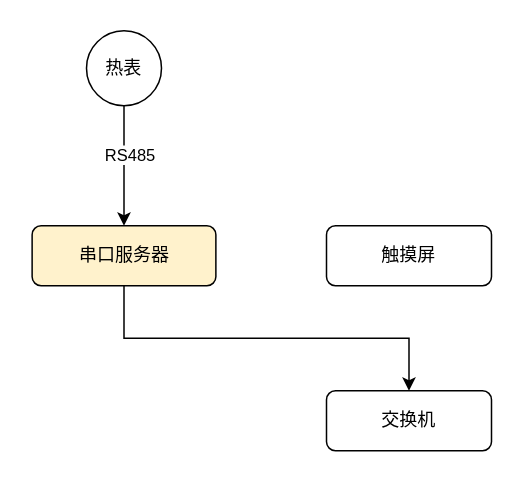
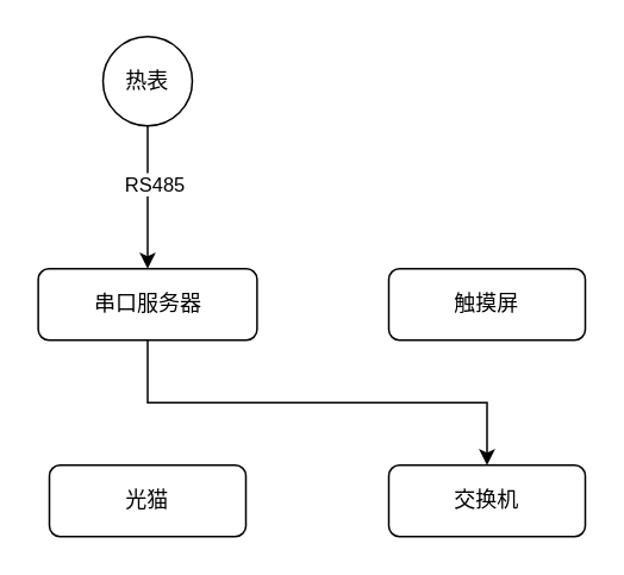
- <mxCell id="6" value="串口服务器" style="rounded=1;whiteSpace=wrap;html=1;fillColor=#fff2cc;" parent="1" vertex="1"><mxGeometry x="20.75" y="150" width="122.5" height="40" as="geometry" /></mxCell>
+ <mxCell id="6" value="串口服务器" style="rounded=1;whiteSpace=wrap;html=1;" parent="1" vertex="1"><mxGeometry x="20.75" y="150" width="122.5" height="40" as="geometry" /></mxCell>
+ <mxCell id="9" value="光猫" style="rounded=1;whiteSpace=wrap;html=1;" parent="1" vertex="1"><mxGeometry x="27" y="260" width="110" height="40" as="geometry" /></mxCell>
